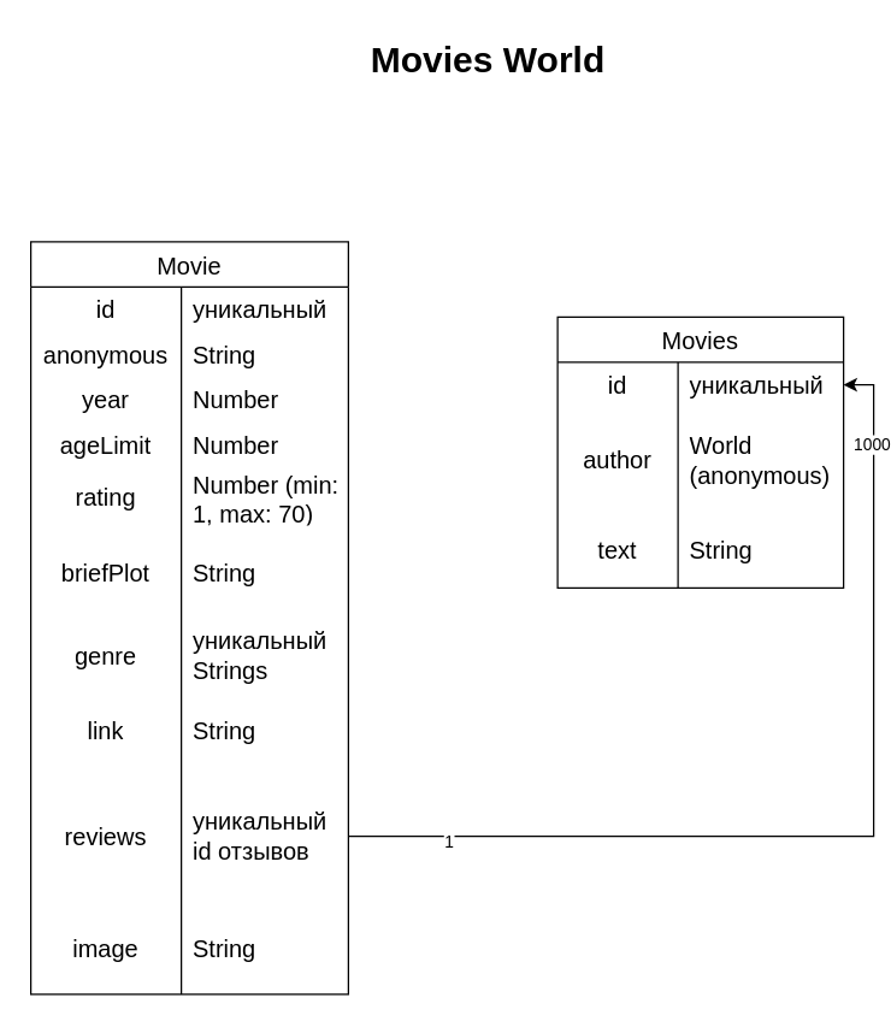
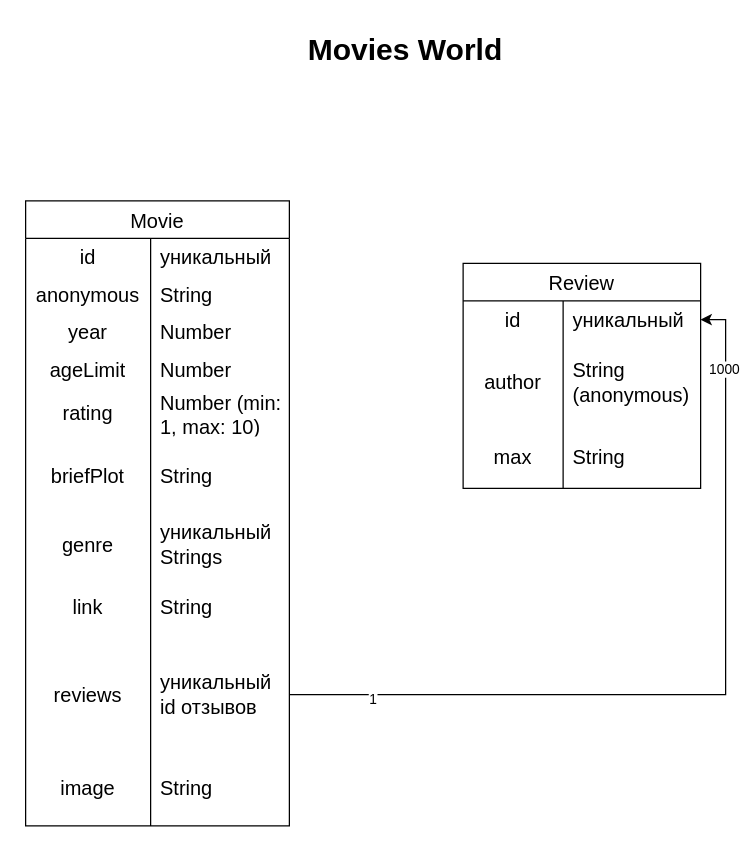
- <mxCell id="33" value="Movies" style="shape=table;startSize=30;container=1;collapsible=0;childLayout=tableLayout;fixedRows=1;rowLines=0;fontStyle=0;strokeColor=default;fontSize=16;" vertex="1" parent="1"><mxGeometry x="370" y="210" width="190" height="180" as="geometry" /></mxCell>
+ <mxCell id="33" value="Review" style="shape=table;startSize=30;container=1;collapsible=0;childLayout=tableLayout;fixedRows=1;rowLines=0;fontStyle=0;strokeColor=default;fontSize=16;" vertex="1" parent="1"><mxGeometry x="370" y="210" width="190" height="180" as="geometry" /></mxCell>
- <mxCell id="39" value="World (anonymous)" style="shape=partialRectangle;html=1;whiteSpace=wrap;connectable=0;fillColor=none;top=0;left=0;bottom=0;right=0;align=left;spacingLeft=6;overflow=hidden;strokeColor=inherit;fontSize=16;" vertex="1" parent="37"><mxGeometry x="80" width="110" height="70" as="geometry"><mxRectangle width="110" height="70" as="alternateBounds" /></mxGeometry></mxCell>
+ <mxCell id="39" value="String (anonymous)" style="shape=partialRectangle;html=1;whiteSpace=wrap;connectable=0;fillColor=none;top=0;left=0;bottom=0;right=0;align=left;spacingLeft=6;overflow=hidden;strokeColor=inherit;fontSize=16;" vertex="1" parent="37"><mxGeometry x="80" width="110" height="70" as="geometry"><mxRectangle width="110" height="70" as="alternateBounds" /></mxGeometry></mxCell>
- <mxCell id="17" value="Number (min: 1, max: 70)" style="shape=partialRectangle;html=1;whiteSpace=wrap;connectable=0;fillColor=none;top=0;left=0;bottom=0;right=0;align=left;spacingLeft=6;overflow=hidden;strokeColor=inherit;fontSize=16;" vertex="1" parent="15"><mxGeometry x="100" width="111" height="40" as="geometry"><mxRectangle width="111" height="40" as="alternateBounds" /></mxGeometry></mxCell>
+ <mxCell id="17" value="Number (min: 1, max: 10)" style="shape=partialRectangle;html=1;whiteSpace=wrap;connectable=0;fillColor=none;top=0;left=0;bottom=0;right=0;align=left;spacingLeft=6;overflow=hidden;strokeColor=inherit;fontSize=16;" vertex="1" parent="15"><mxGeometry x="100" width="111" height="40" as="geometry"><mxRectangle width="111" height="40" as="alternateBounds" /></mxGeometry></mxCell>
- <mxCell id="41" value="text" style="shape=partialRectangle;html=1;whiteSpace=wrap;connectable=0;fillColor=none;top=0;left=0;bottom=0;right=0;overflow=hidden;strokeColor=inherit;fontSize=16;" vertex="1" parent="40"><mxGeometry width="80" height="50" as="geometry"><mxRectangle width="80" height="50" as="alternateBounds" /></mxGeometry></mxCell>
+ <mxCell id="41" value="max" style="shape=partialRectangle;html=1;whiteSpace=wrap;connectable=0;fillColor=none;top=0;left=0;bottom=0;right=0;overflow=hidden;strokeColor=inherit;fontSize=16;" vertex="1" parent="40"><mxGeometry width="80" height="50" as="geometry"><mxRectangle width="80" height="50" as="alternateBounds" /></mxGeometry></mxCell>
